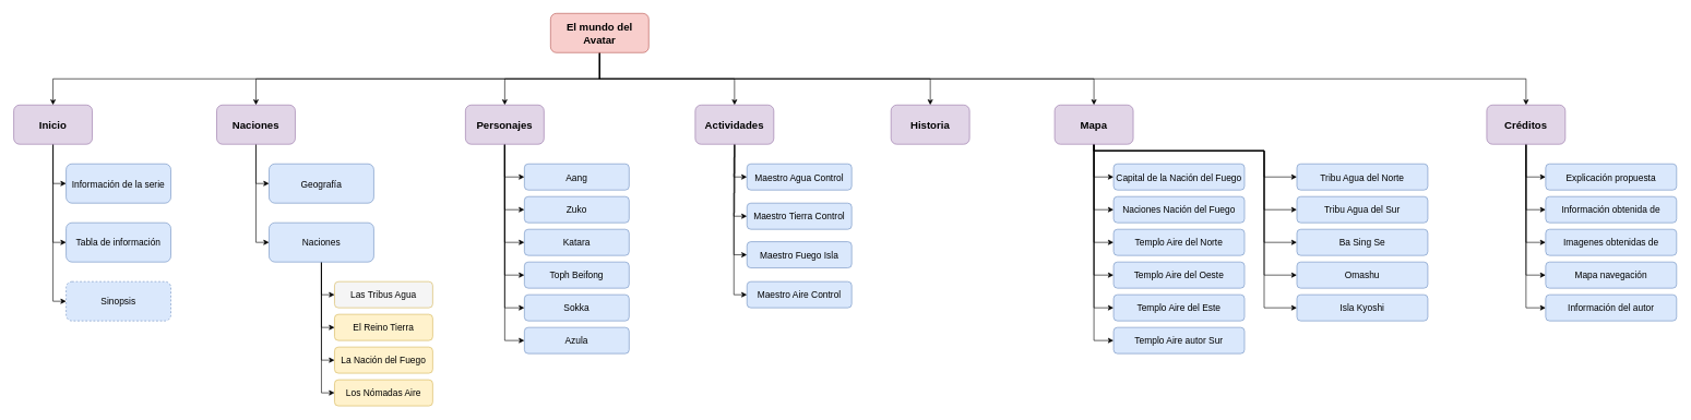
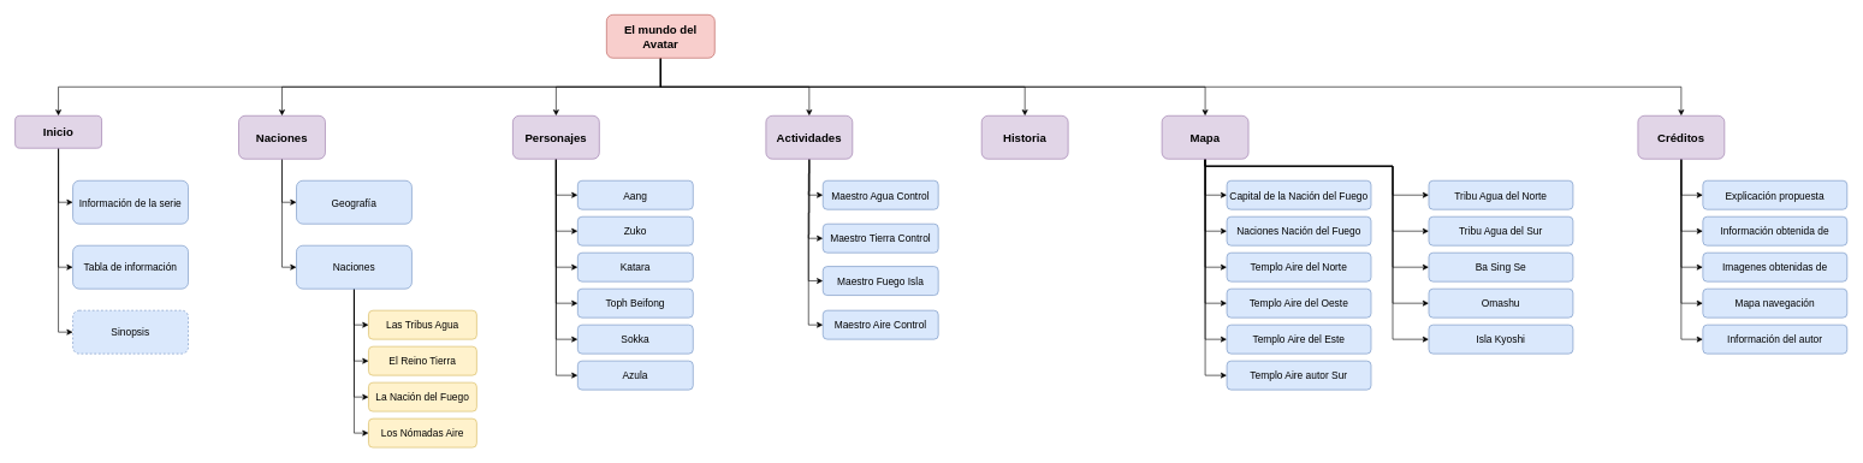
- <mxCell id="13" value="&lt;font style=&quot;font-size: 16px;&quot;&gt;Inicio&lt;/font&gt;" style="rounded=1;whiteSpace=wrap;html=1;fillColor=#e1d5e7;strokeColor=#9673a6;fontStyle=1" vertex="1" parent="1"><mxGeometry x="20" y="160" width="120" height="60" as="geometry" /></mxCell>
+ <mxCell id="13" value="&lt;font style=&quot;font-size: 16px;&quot;&gt;Inicio&lt;/font&gt;" style="rounded=1;whiteSpace=wrap;html=1;fillColor=#e1d5e7;strokeColor=#9673a6;fontStyle=1" vertex="1" parent="1"><mxGeometry x="20" y="160" width="120" height="45" as="geometry" /></mxCell>
- <mxCell id="26" value="Las Tribus Agua" style="rounded=1;whiteSpace=wrap;html=1;fontSize=14;fillColor=#f5f5f5;strokeColor=#d6b656;" vertex="1" parent="1"><mxGeometry x="510" y="430" width="150" height="40" as="geometry" /></mxCell>
+ <mxCell id="26" value="Las Tribus Agua" style="rounded=1;whiteSpace=wrap;html=1;fontSize=14;fillColor=#fff2cc;strokeColor=#d6b656;" vertex="1" parent="1"><mxGeometry x="510" y="430" width="150" height="40" as="geometry" /></mxCell>
